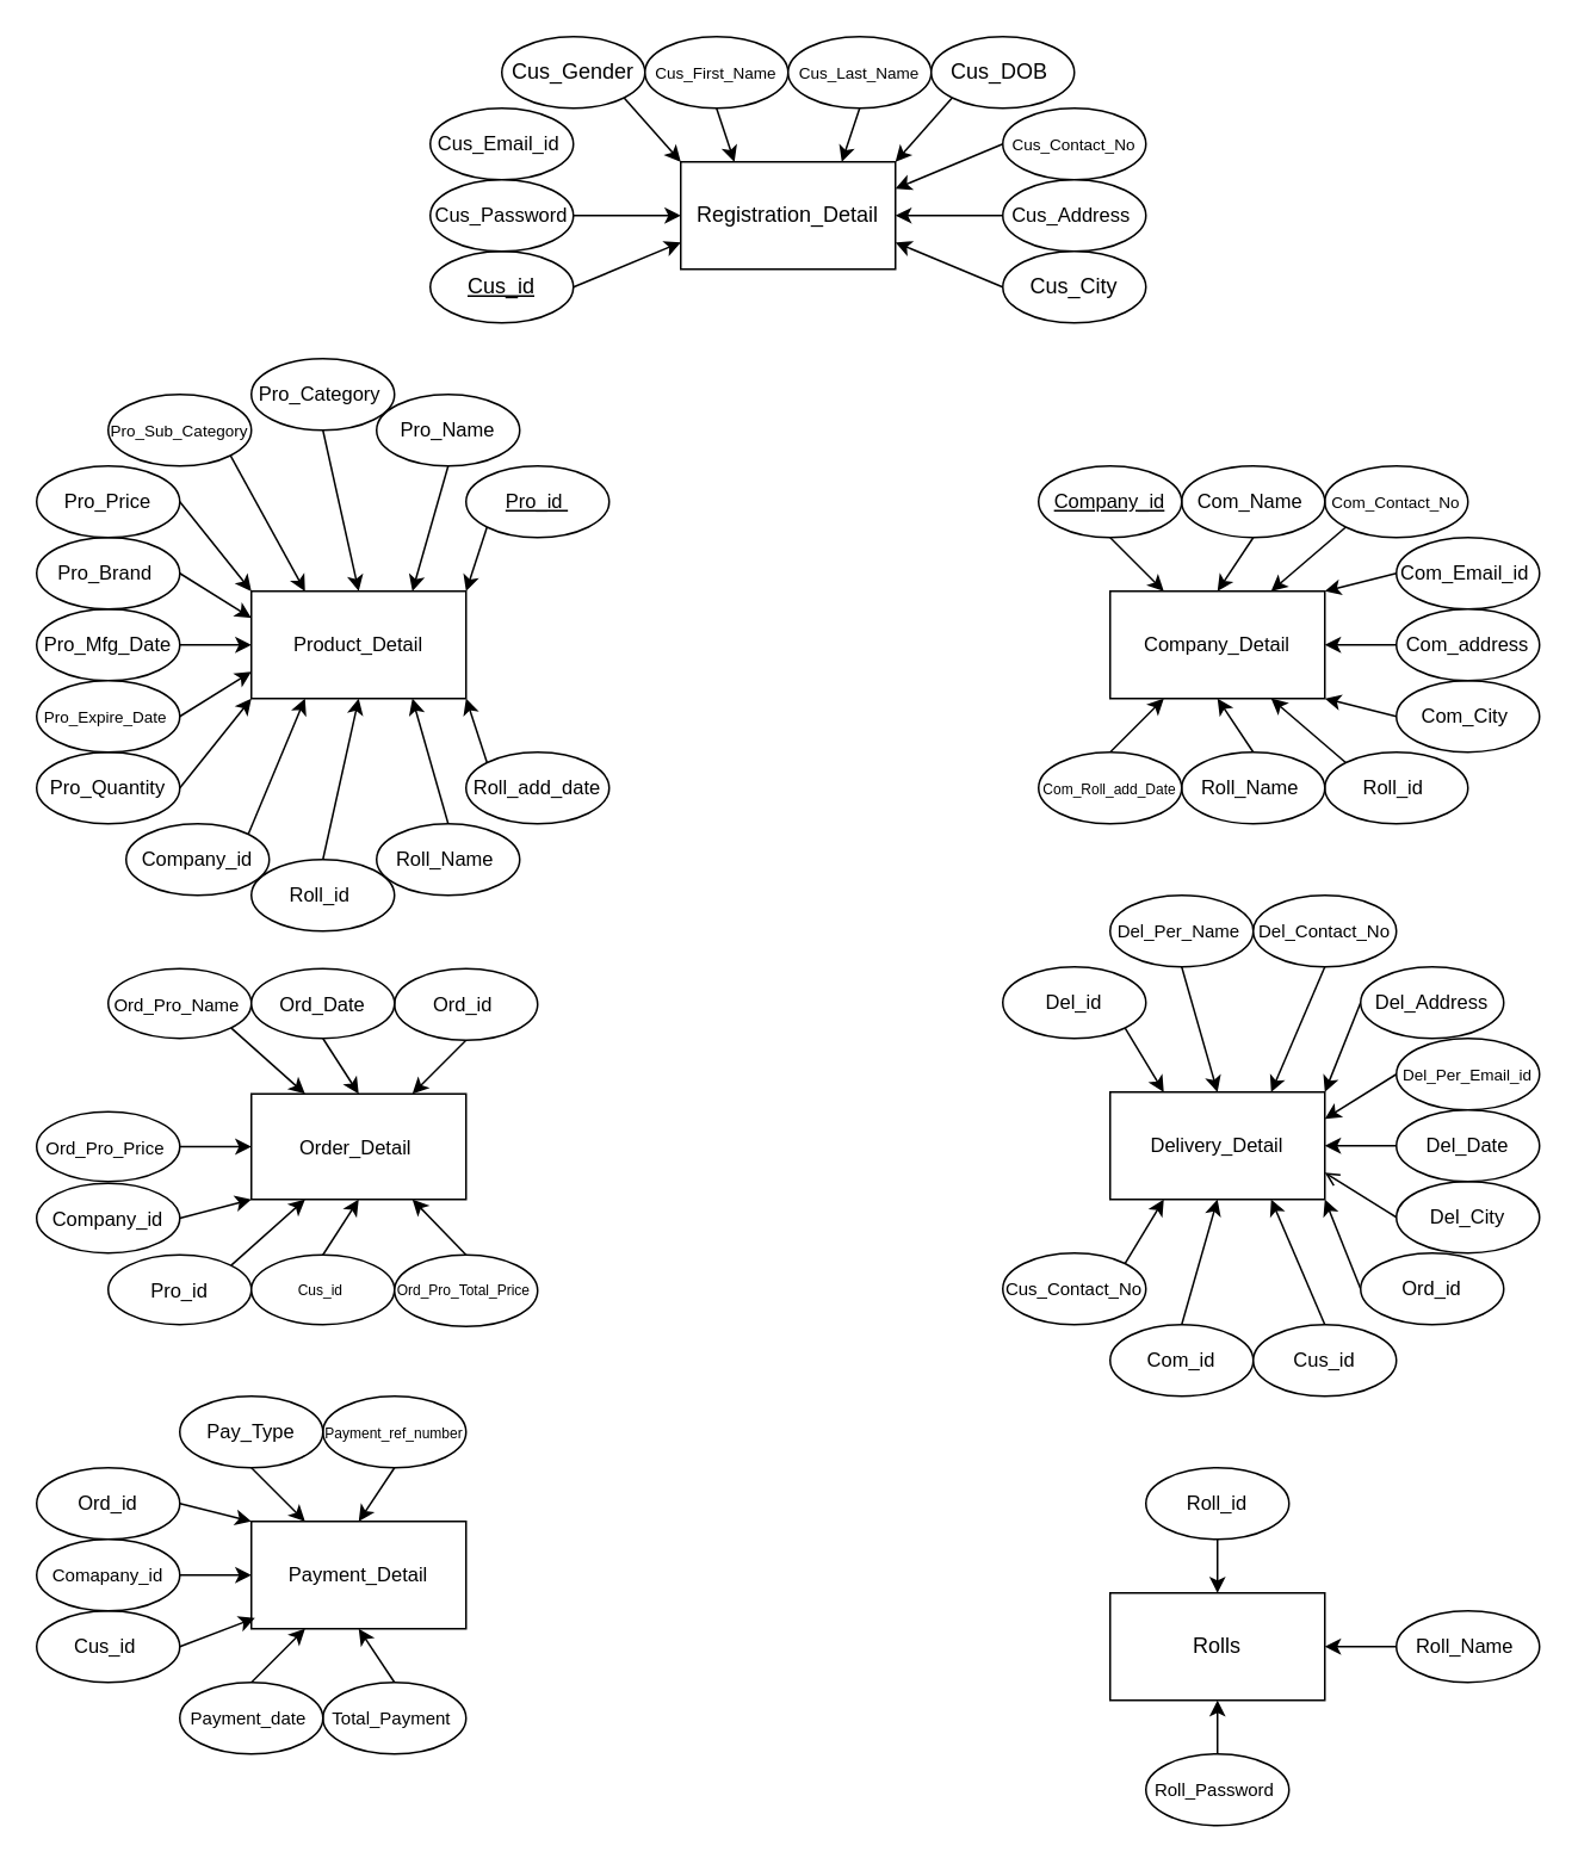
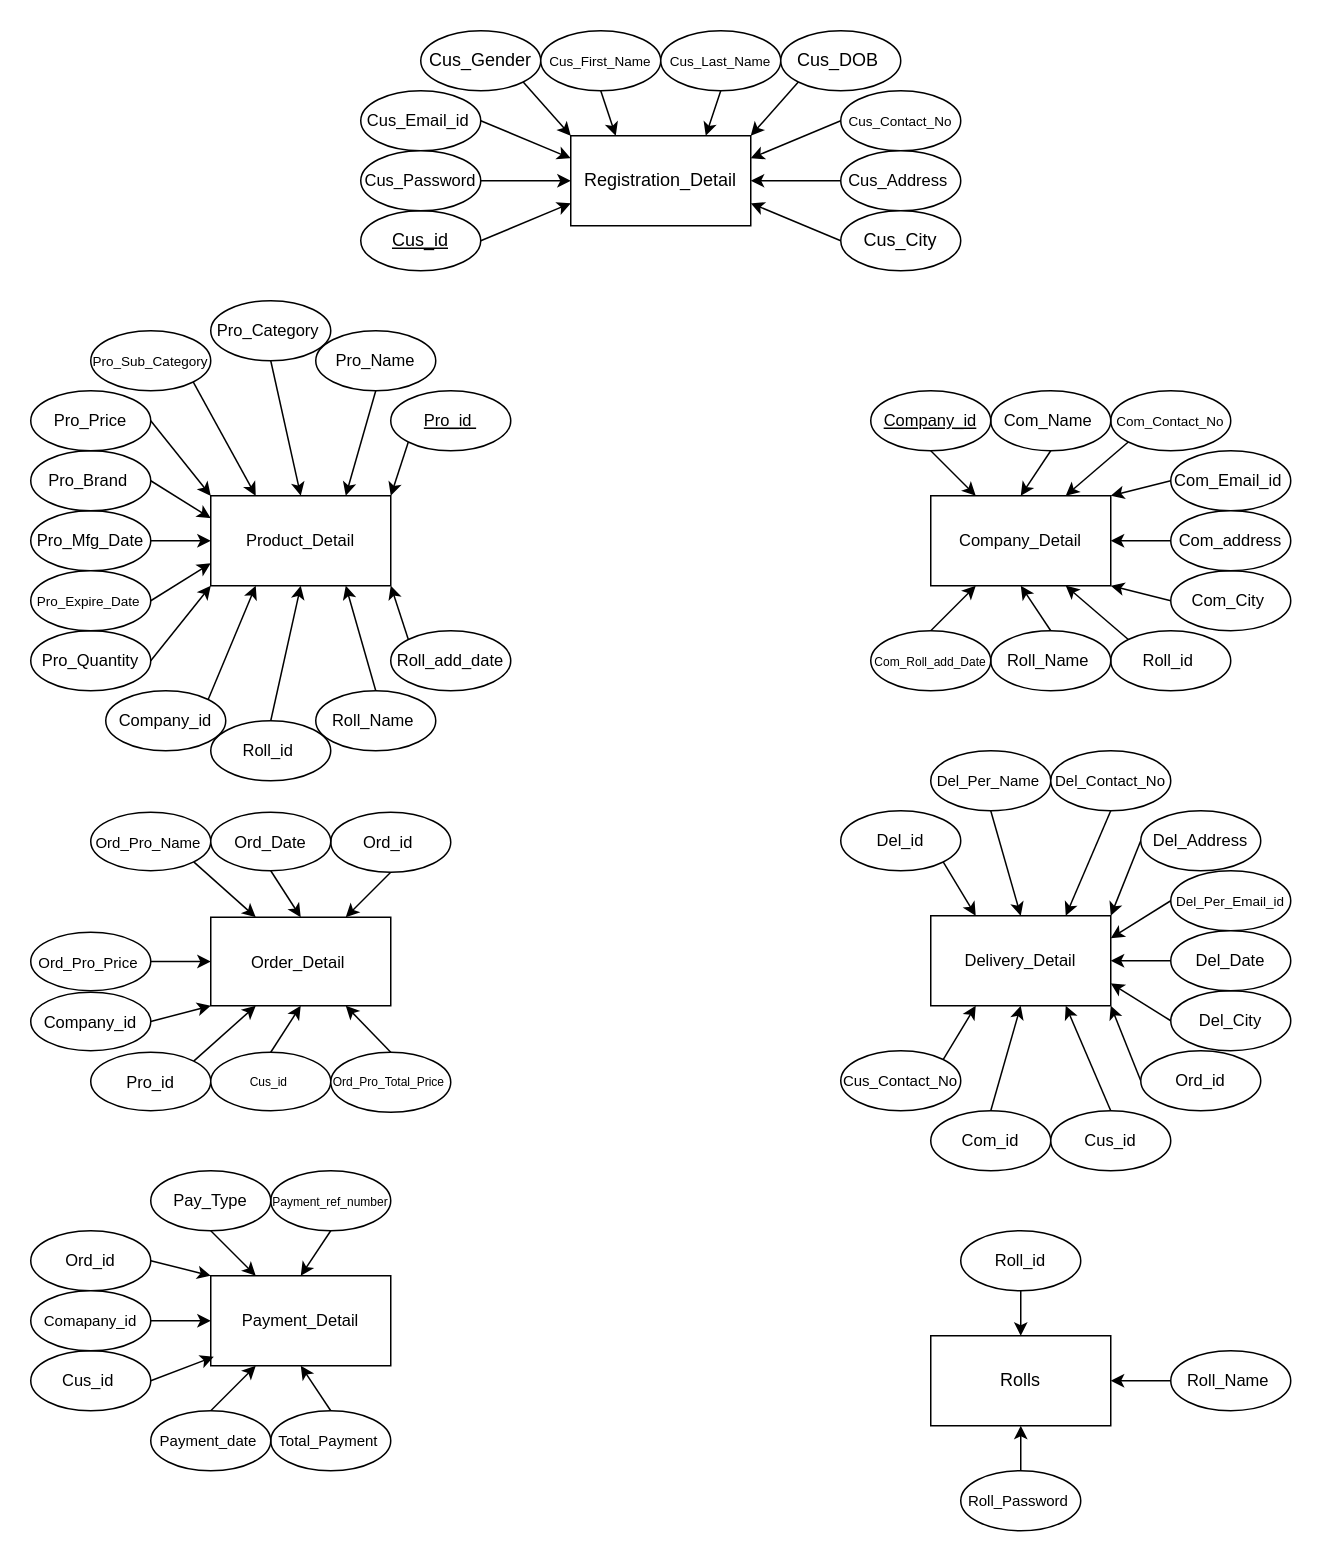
+ <mxCell id="3" style="edgeStyle=none;rounded=0;orthogonalLoop=1;jettySize=auto;html=1;exitX=1;exitY=0.5;exitDx=0;exitDy=0;entryX=0;entryY=0.25;entryDx=0;entryDy=0;fontSize=11;" edge="1" parent="1" source="4" target="2"><mxGeometry relative="1" as="geometry" /></mxCell>
- <mxCell id="105" style="edgeStyle=none;rounded=0;orthogonalLoop=1;jettySize=auto;html=1;exitX=0;exitY=0.5;exitDx=0;exitDy=0;entryX=1;entryY=0.75;entryDx=0;entryDy=0;fontSize=10;endArrow=open;" edge="1" parent="1" source="106" target="86"><mxGeometry relative="1" as="geometry" /></mxCell>
+ <mxCell id="105" style="edgeStyle=none;rounded=0;orthogonalLoop=1;jettySize=auto;html=1;exitX=0;exitY=0.5;exitDx=0;exitDy=0;entryX=1;entryY=0.75;entryDx=0;entryDy=0;fontSize=10;" edge="1" parent="1" source="106" target="86"><mxGeometry relative="1" as="geometry" /></mxCell>
